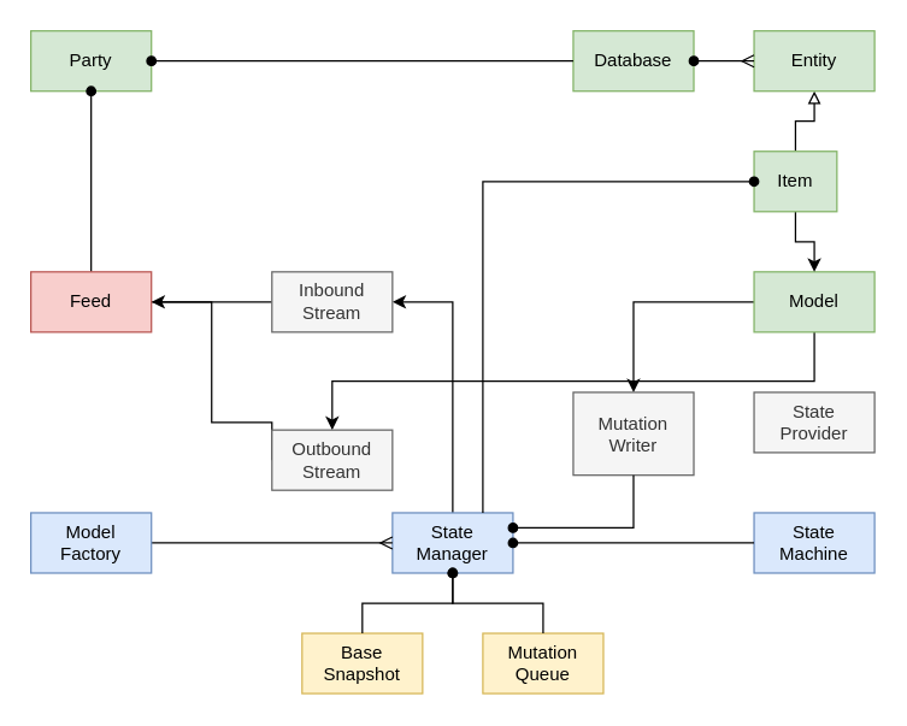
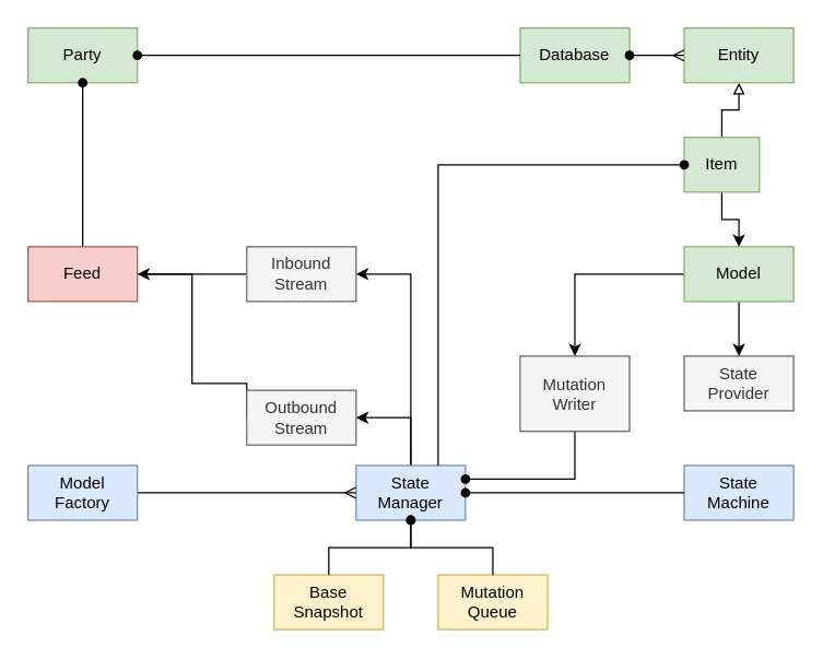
- <mxCell id="2" style="edgeStyle=orthogonalEdgeStyle;rounded=0;orthogonalLoop=1;jettySize=auto;html=1;exitX=0.5;exitY=1;exitDx=0;exitDy=0;endArrow=classic;endFill=1;" parent="1" source="4" target="26" edge="1"><mxGeometry relative="1" as="geometry" /></mxCell>
+ <mxCell id="2" style="edgeStyle=orthogonalEdgeStyle;rounded=0;orthogonalLoop=1;jettySize=auto;html=1;exitX=0.5;exitY=1;exitDx=0;exitDy=0;entryX=0.5;entryY=0;entryDx=0;entryDy=0;endArrow=classic;endFill=1;" parent="1" source="4" target="16" edge="1"><mxGeometry relative="1" as="geometry" /></mxCell>
+ <mxCell id="6" style="edgeStyle=orthogonalEdgeStyle;rounded=0;orthogonalLoop=1;jettySize=auto;html=1;exitX=1;exitY=0.5;exitDx=0;exitDy=0;startArrow=classic;startFill=1;endArrow=none;endFill=0;" parent="1" source="26" target="8" edge="1"><mxGeometry relative="1" as="geometry" /></mxCell>
